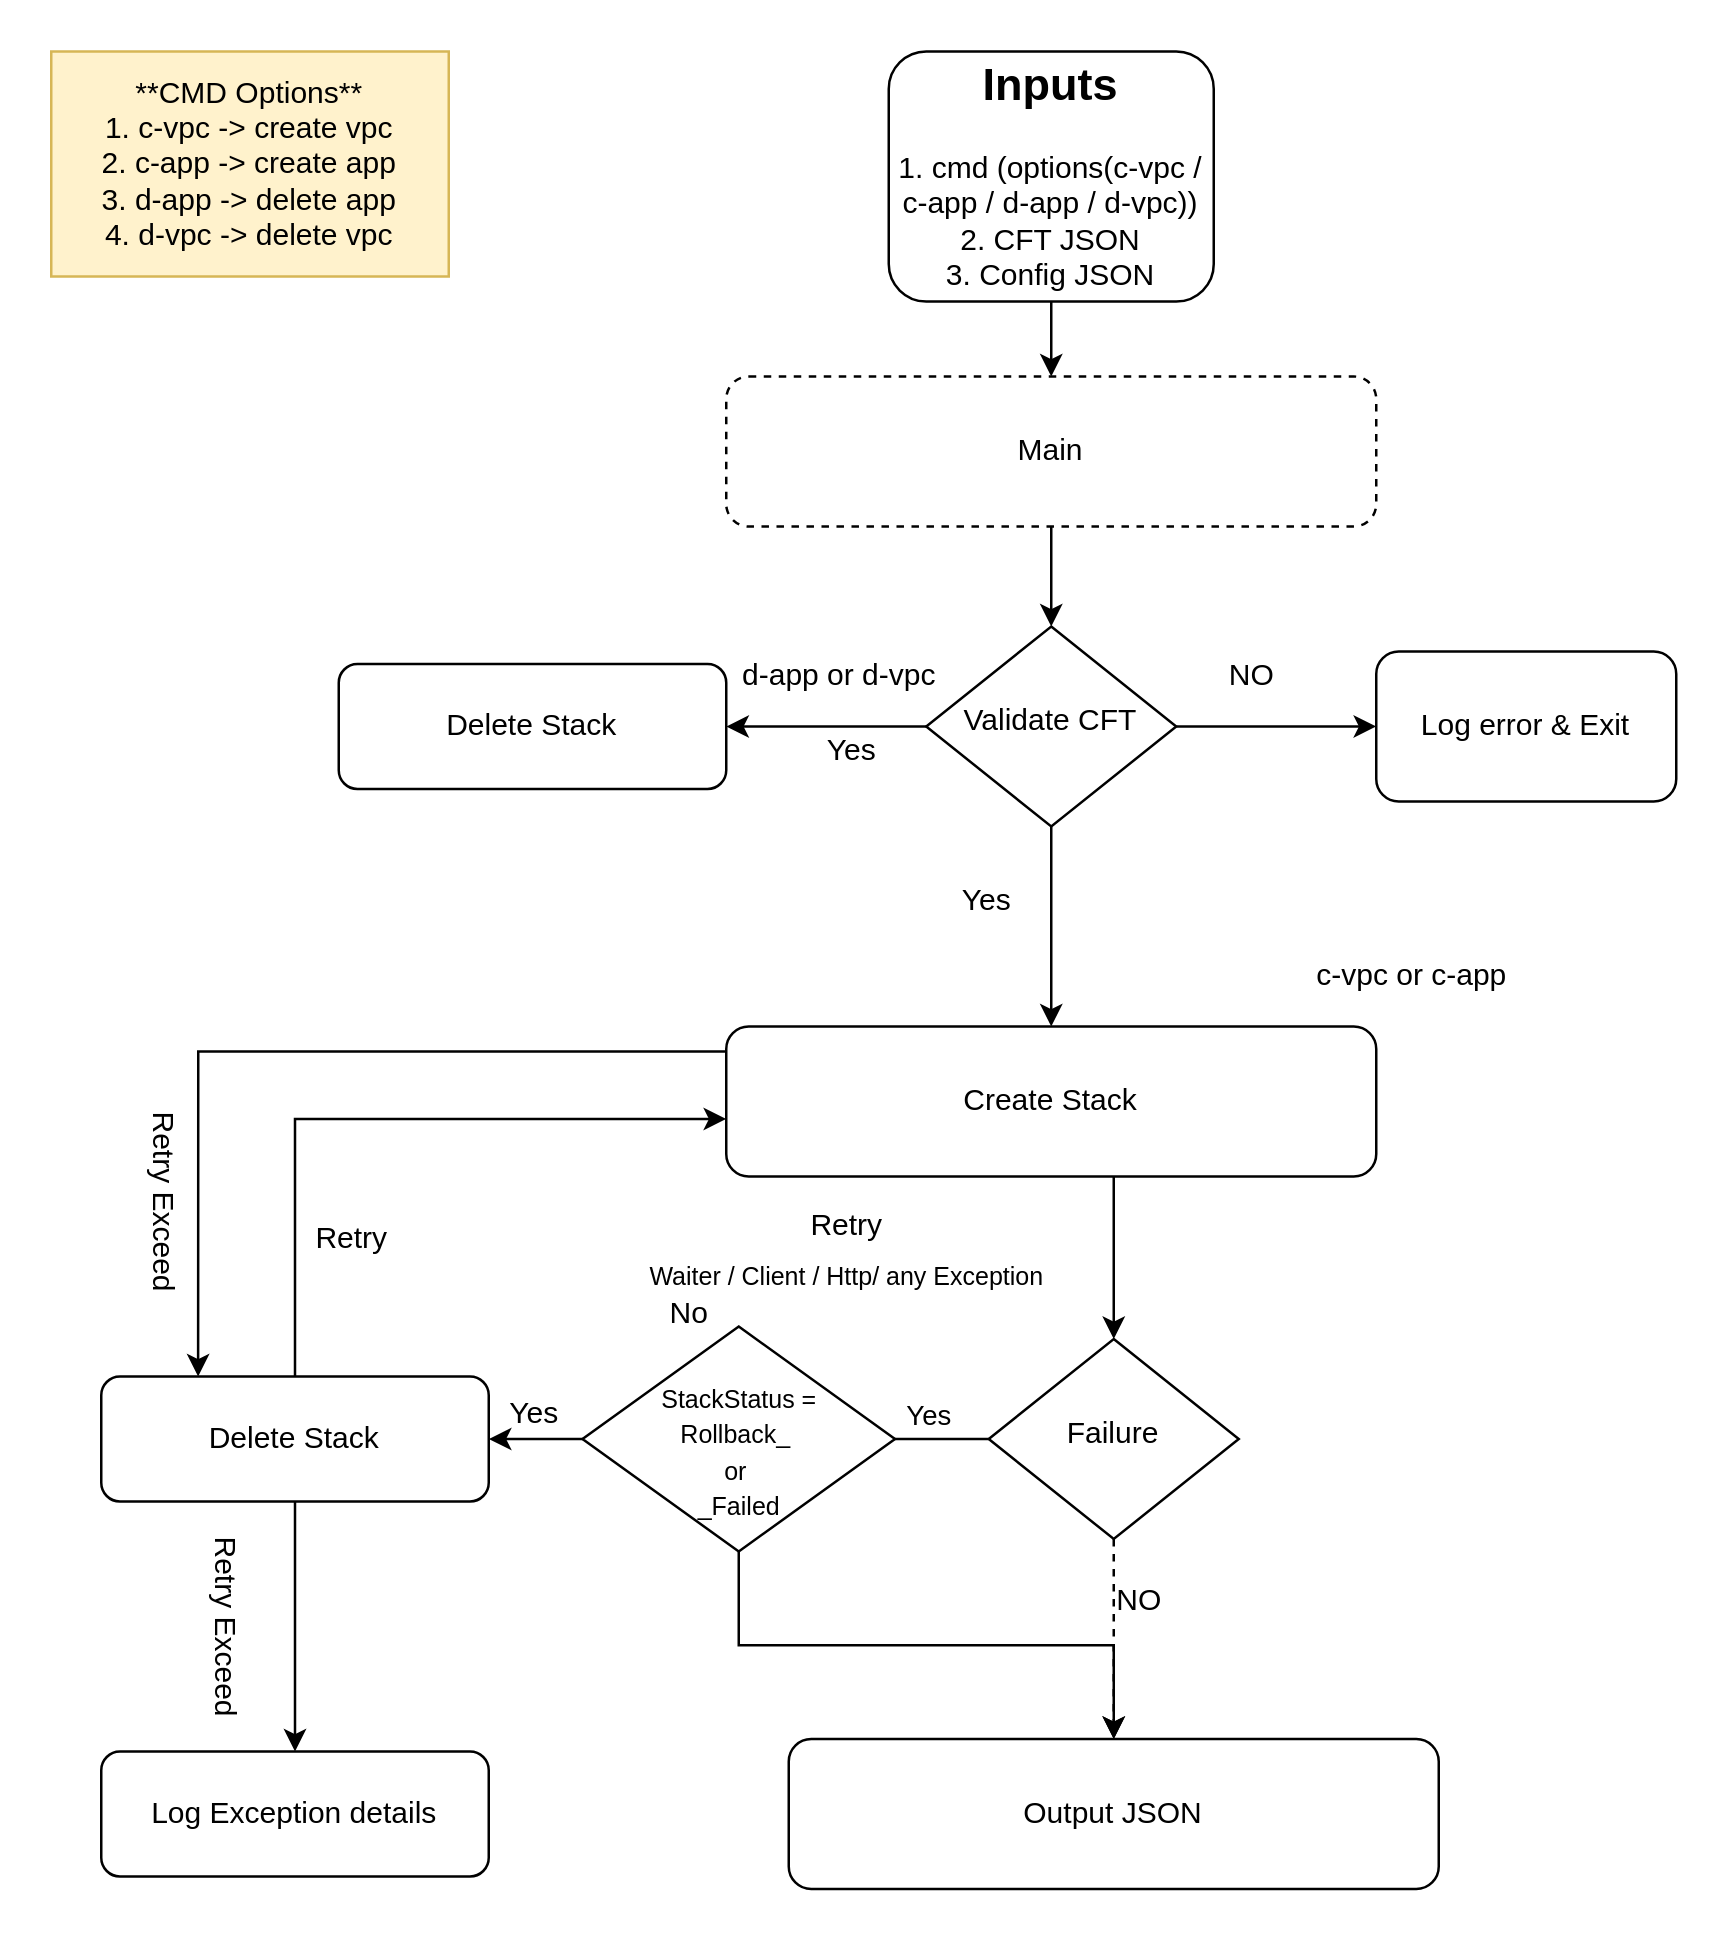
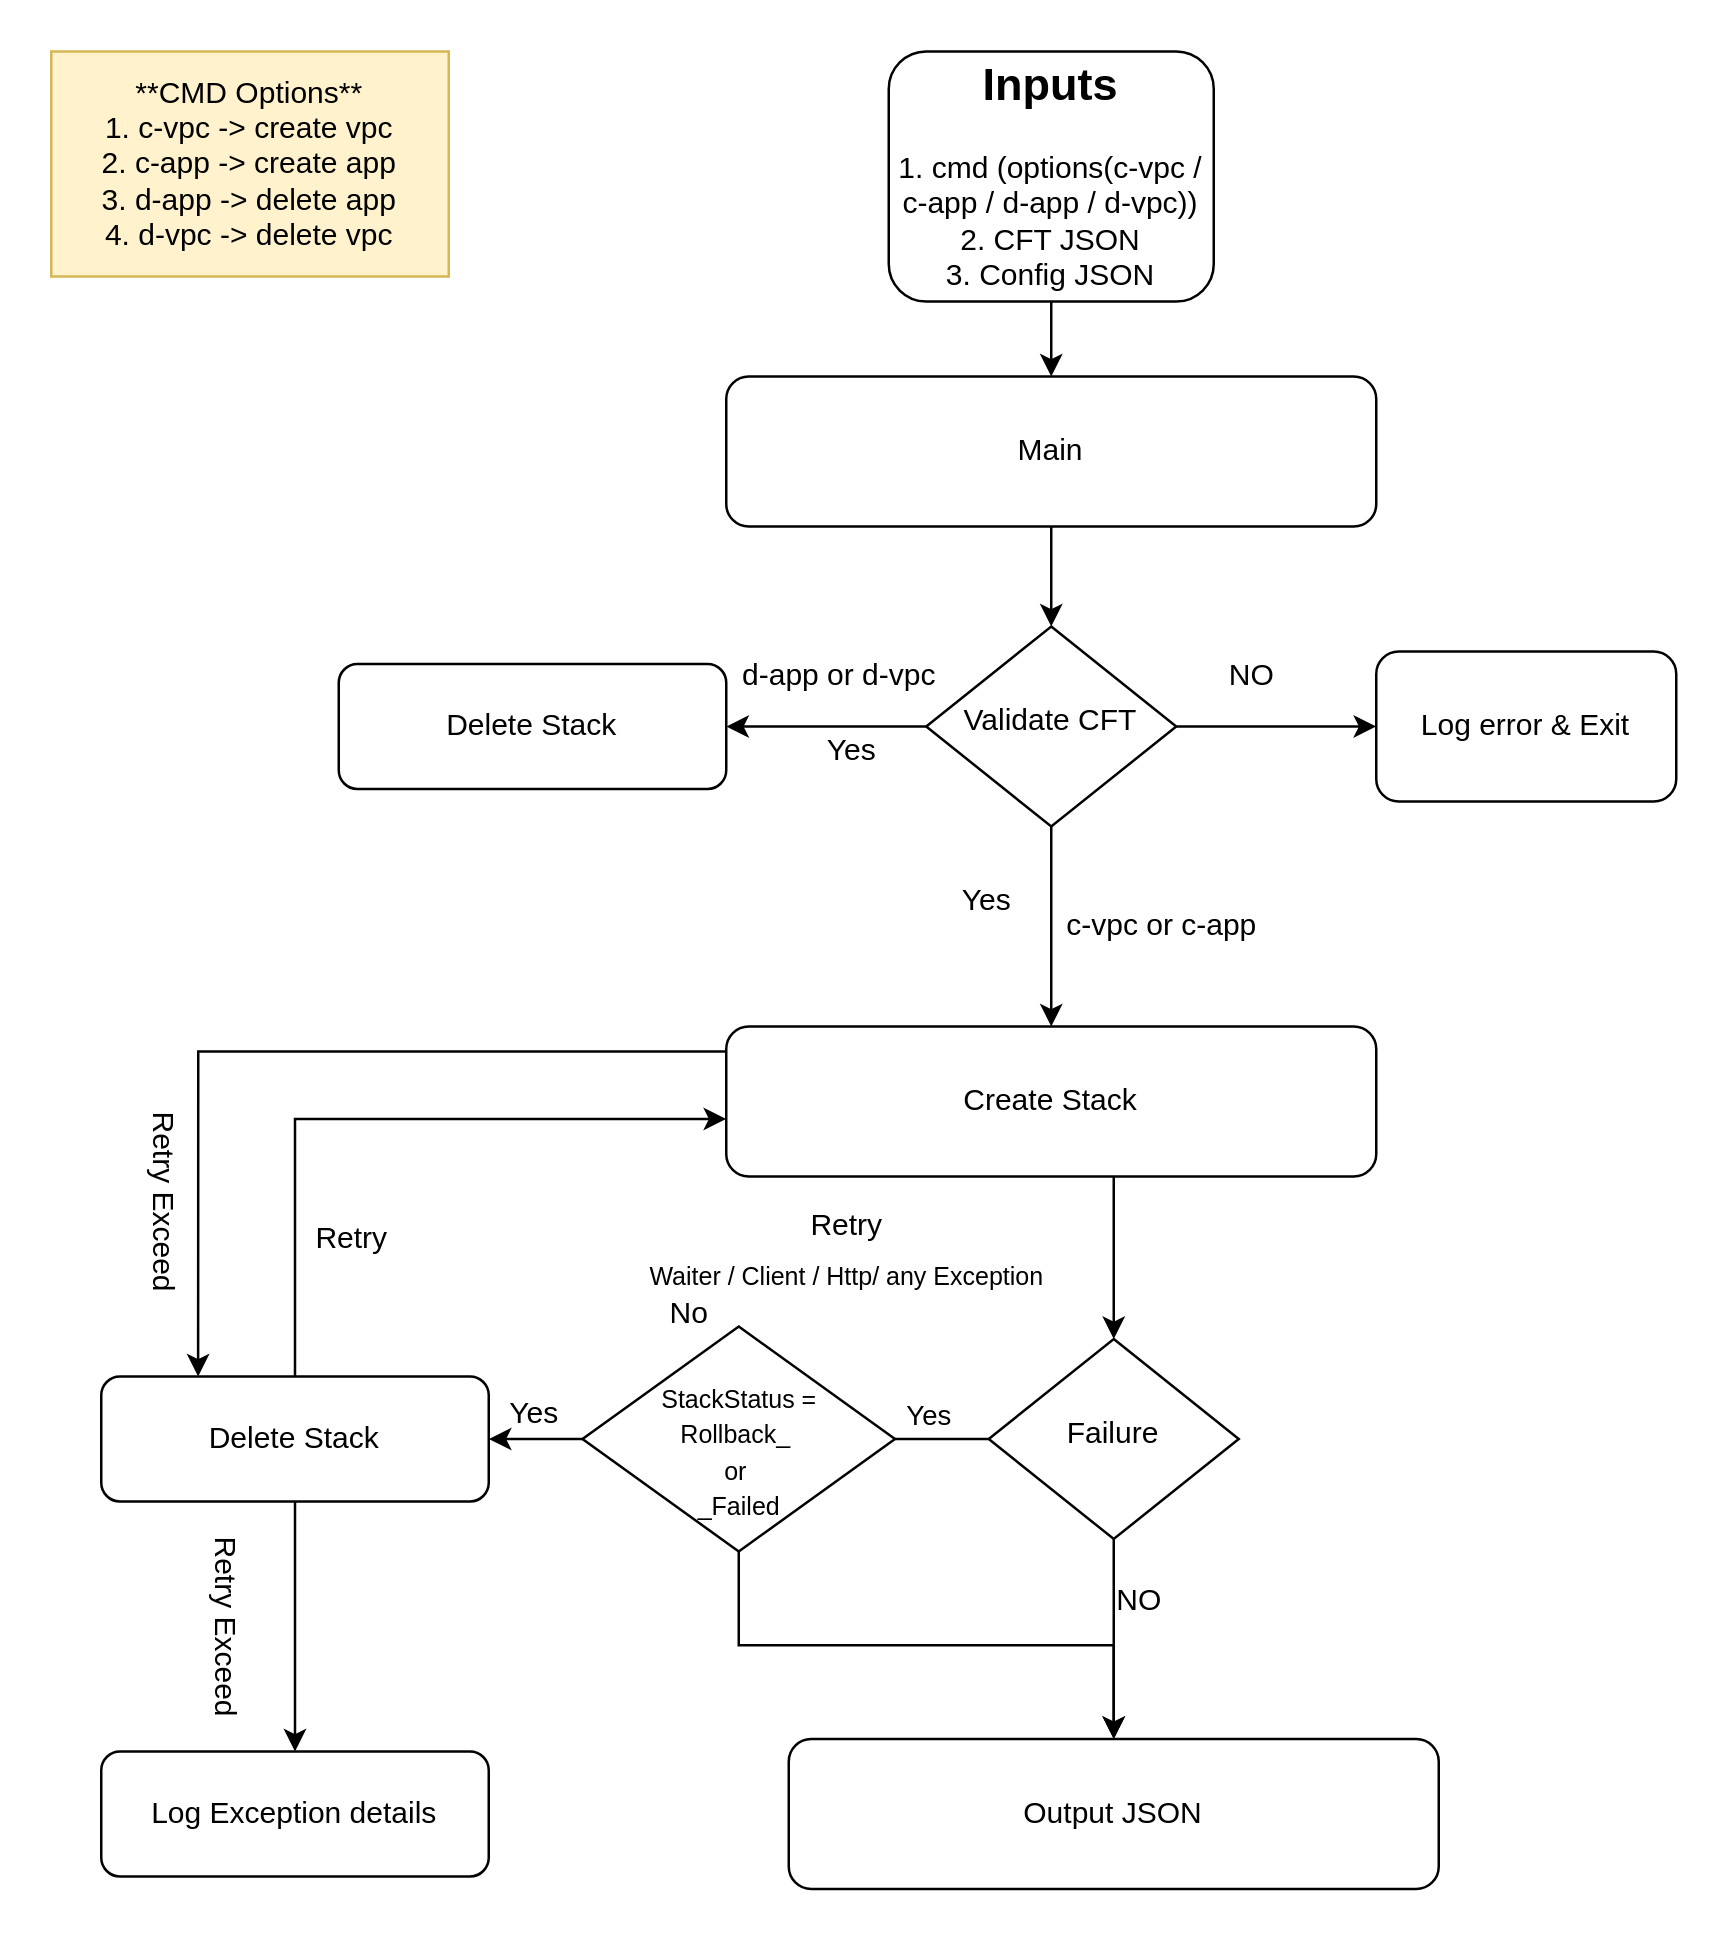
- <mxCell id="9" value="Main" style="rounded=1;whiteSpace=wrap;html=1;dashed=1;" parent="1" vertex="1"><mxGeometry x="290" y="150" width="260" height="60" as="geometry" /></mxCell>
+ <mxCell id="9" value="Main" style="rounded=1;whiteSpace=wrap;html=1;" parent="1" vertex="1"><mxGeometry x="290" y="150" width="260" height="60" as="geometry" /></mxCell>
- <mxCell id="25" value="c-vpc or c-app" style="text;html=1;align=center;verticalAlign=middle;resizable=0;points=[];autosize=1;" parent="1" vertex="1"><mxGeometry x="519" y="380" width="90" height="20" as="geometry" /></mxCell>
+ <mxCell id="25" value="c-vpc or c-app" style="text;html=1;align=center;verticalAlign=middle;resizable=0;points=[];autosize=1;" parent="1" vertex="1"><mxGeometry x="419" y="360" width="90" height="20" as="geometry" /></mxCell>
- <mxCell id="17" value="" style="edgeStyle=orthogonalEdgeStyle;rounded=0;orthogonalLoop=1;jettySize=auto;html=1;dashed=1;" parent="1" source="18" target="23" edge="1"><mxGeometry relative="1" as="geometry" /></mxCell>
+ <mxCell id="17" value="" style="edgeStyle=orthogonalEdgeStyle;rounded=0;orthogonalLoop=1;jettySize=auto;html=1;" parent="1" source="18" target="23" edge="1"><mxGeometry relative="1" as="geometry" /></mxCell>
